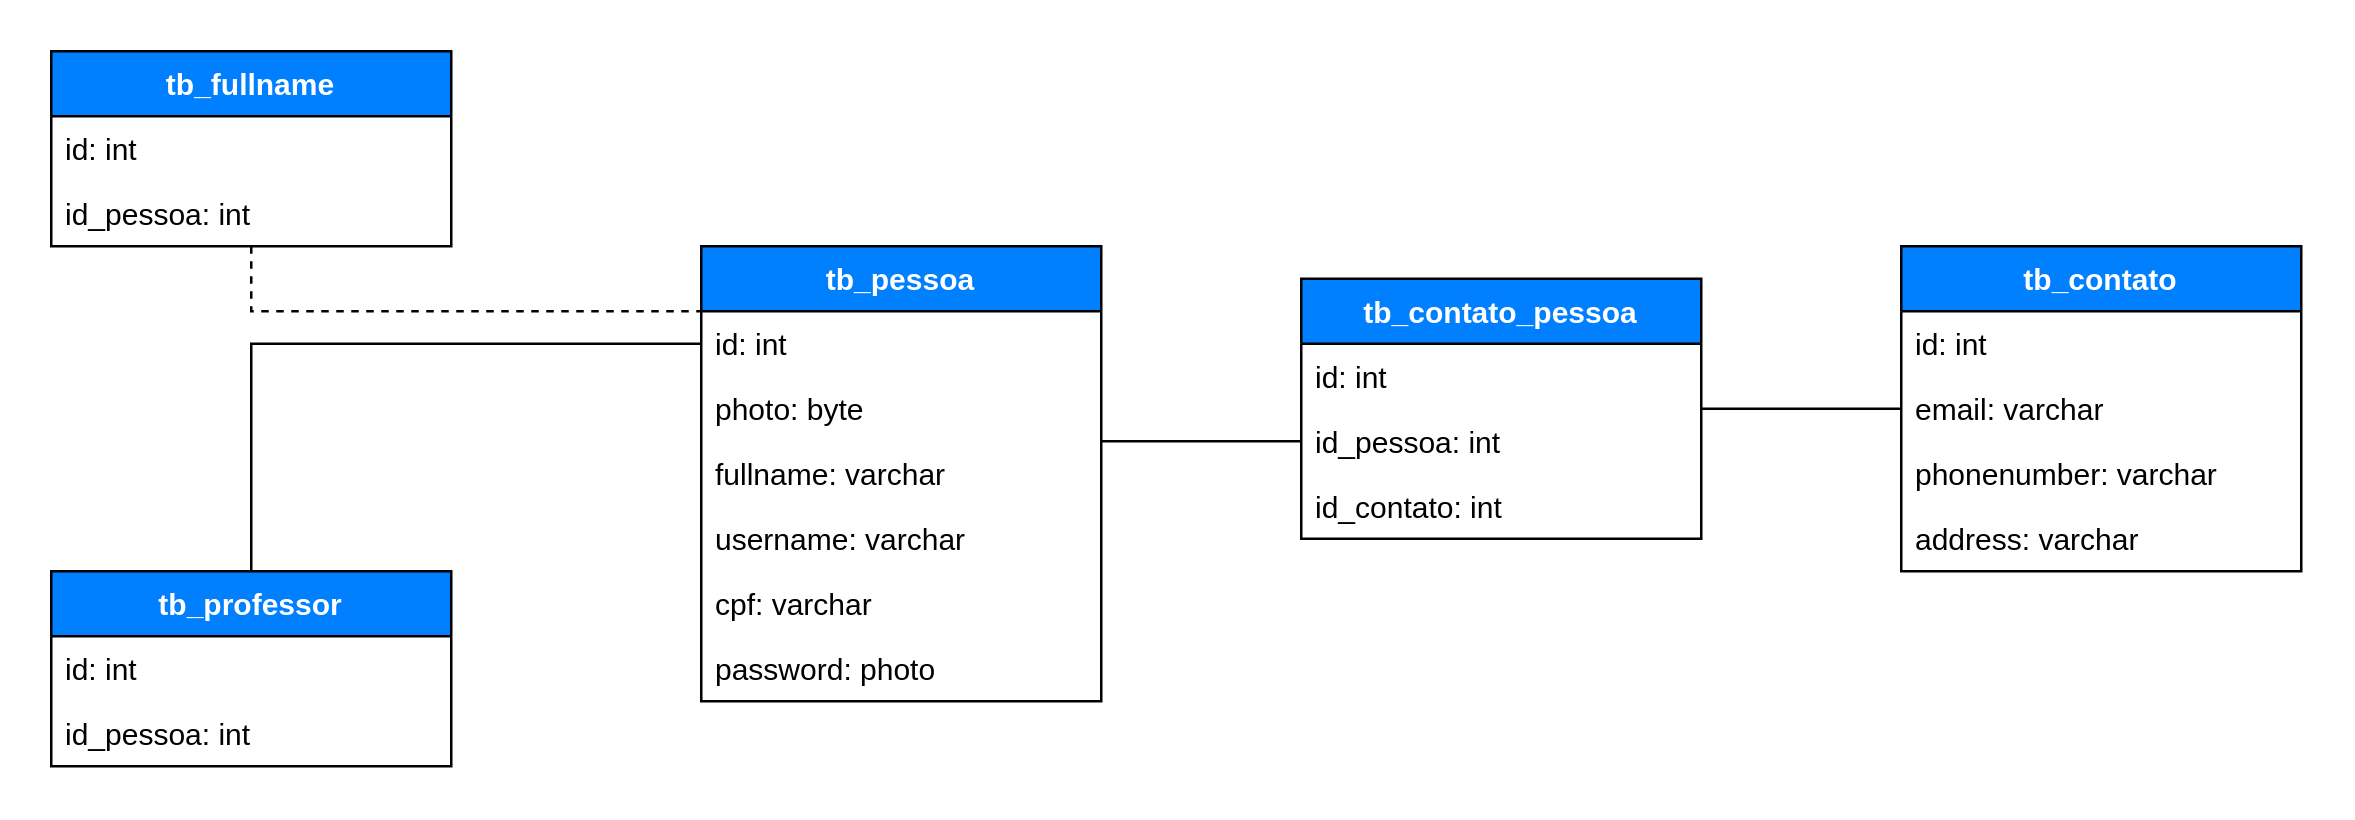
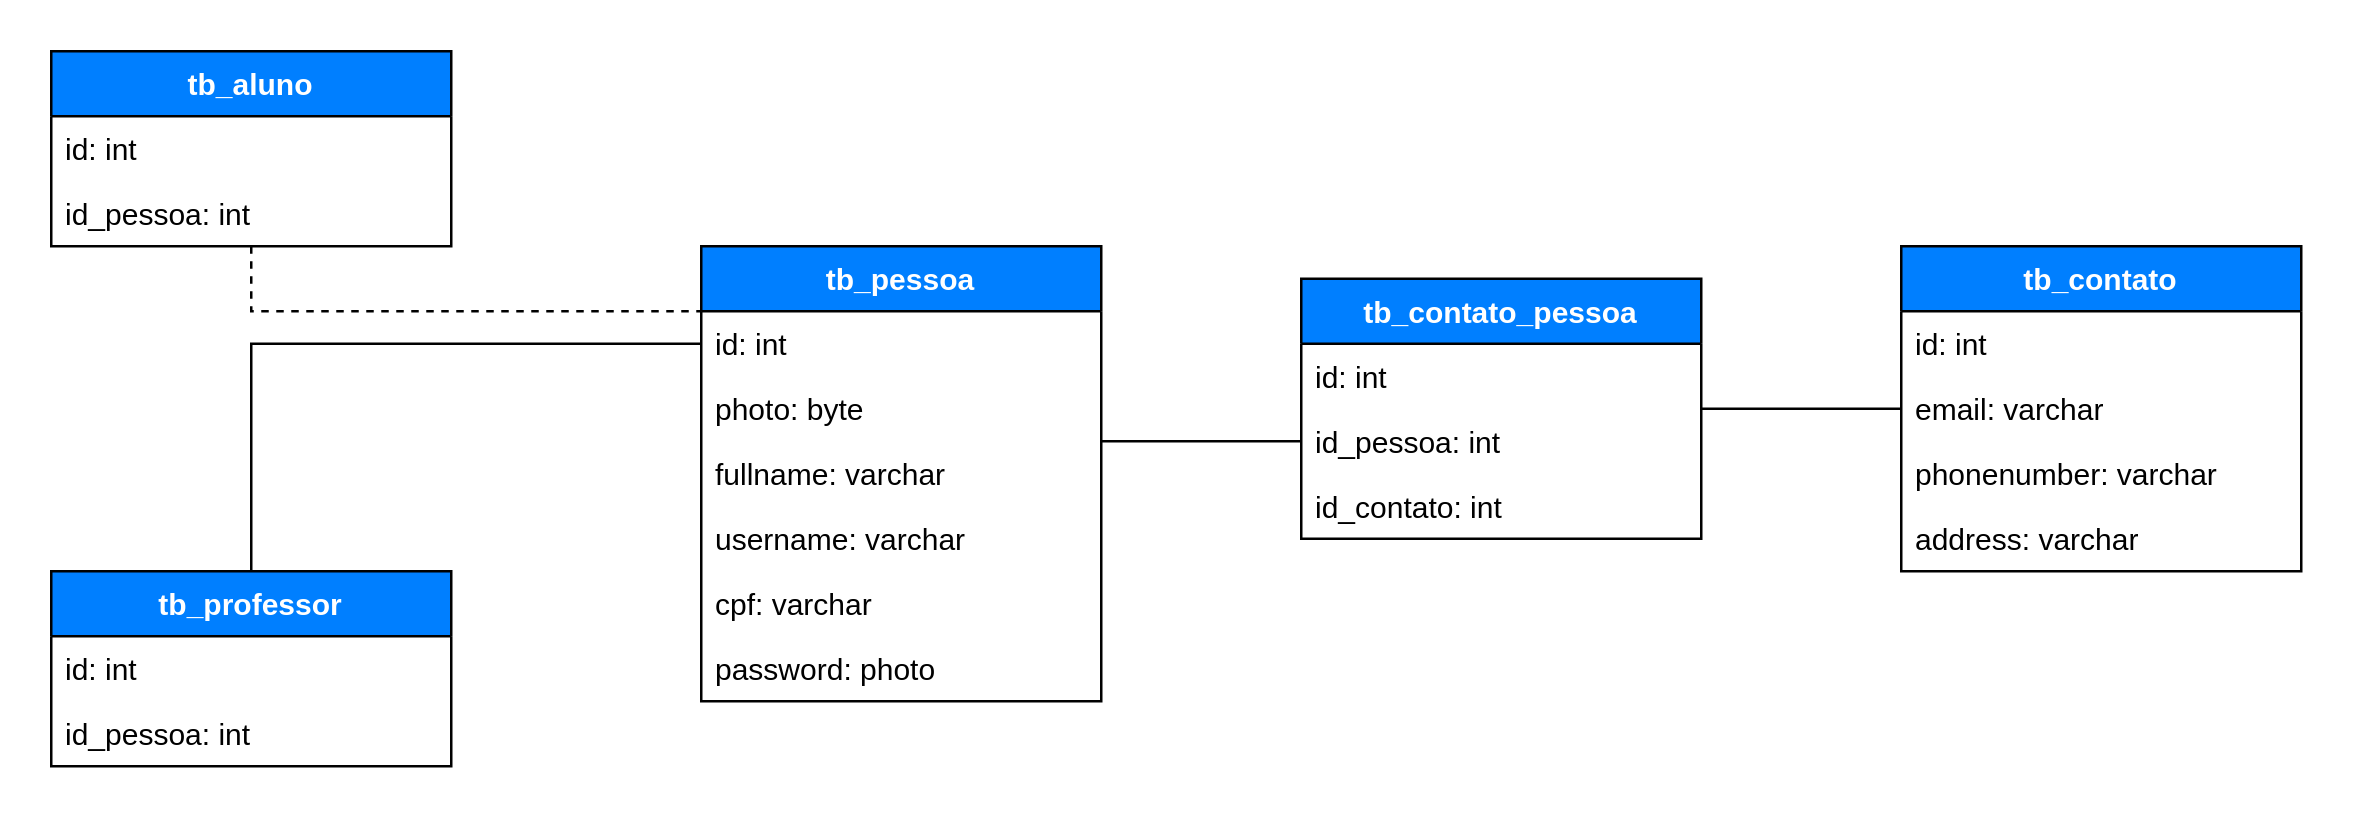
- <mxCell id="11" value="tb_fullname" style="swimlane;fontStyle=1;align=center;verticalAlign=top;childLayout=stackLayout;horizontal=1;startSize=26;horizontalStack=0;resizeParent=1;resizeParentMax=0;resizeLast=0;collapsible=1;marginBottom=0;rounded=0;gradientColor=none;swimlaneFillColor=none;fillColor=#007FFF;labelBackgroundColor=none;fontColor=#FFFFFF;" vertex="1" parent="1"><mxGeometry x="20" y="20" width="160" height="78" as="geometry" /></mxCell>
+ <mxCell id="11" value="tb_aluno" style="swimlane;fontStyle=1;align=center;verticalAlign=top;childLayout=stackLayout;horizontal=1;startSize=26;horizontalStack=0;resizeParent=1;resizeParentMax=0;resizeLast=0;collapsible=1;marginBottom=0;rounded=0;gradientColor=none;swimlaneFillColor=none;fillColor=#007FFF;labelBackgroundColor=none;fontColor=#FFFFFF;" vertex="1" parent="1"><mxGeometry x="20" y="20" width="160" height="78" as="geometry" /></mxCell>
